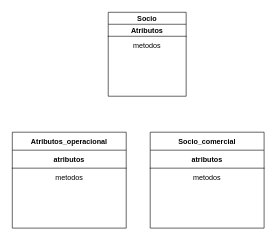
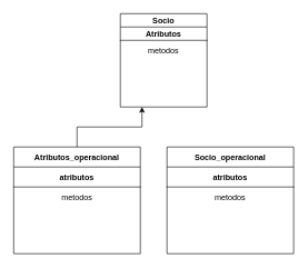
+ <mxCell id="11" style="edgeStyle=orthogonalEdgeStyle;rounded=0;orthogonalLoop=1;jettySize=auto;html=1;exitX=0.5;exitY=0;exitDx=0;exitDy=0;entryX=0.25;entryY=1;entryDx=0;entryDy=0;startSize=30;" edge="1" parent="1" source="12" target="2"><mxGeometry relative="1" as="geometry" /></mxCell>
- <mxCell id="21" value="Socio_comercial" style="shape=table;startSize=30;container=1;collapsible=1;childLayout=tableLayout;fixedRows=1;rowLines=0;fontStyle=1;align=center;resizeLast=1;" vertex="1" parent="1"><mxGeometry x="250" y="220" width="190" height="160" as="geometry" /></mxCell>
+ <mxCell id="21" value="Socio_operacional" style="shape=table;startSize=30;container=1;collapsible=1;childLayout=tableLayout;fixedRows=1;rowLines=0;fontStyle=1;align=center;resizeLast=1;" vertex="1" parent="1"><mxGeometry x="250" y="220" width="190" height="160" as="geometry" /></mxCell>
